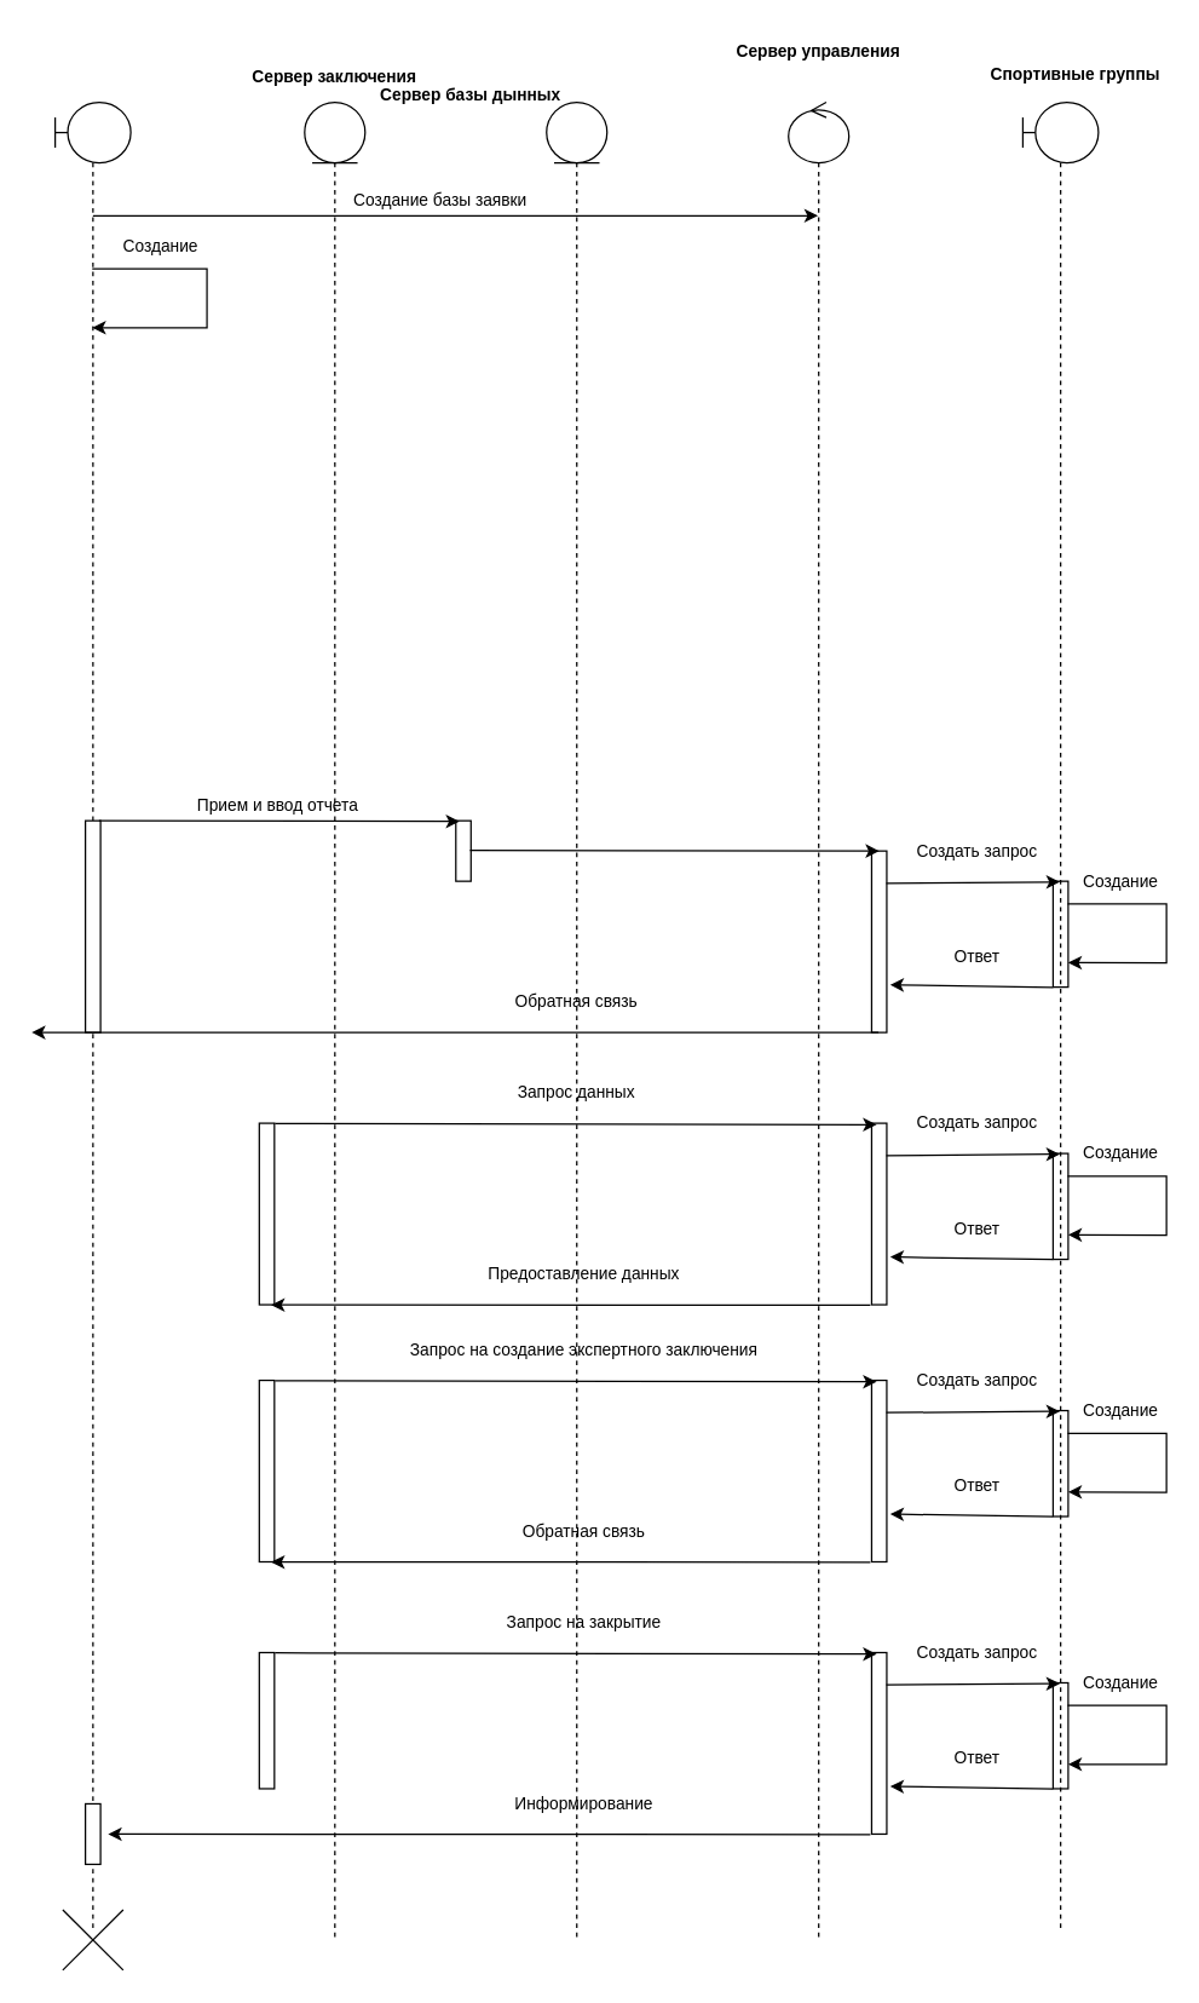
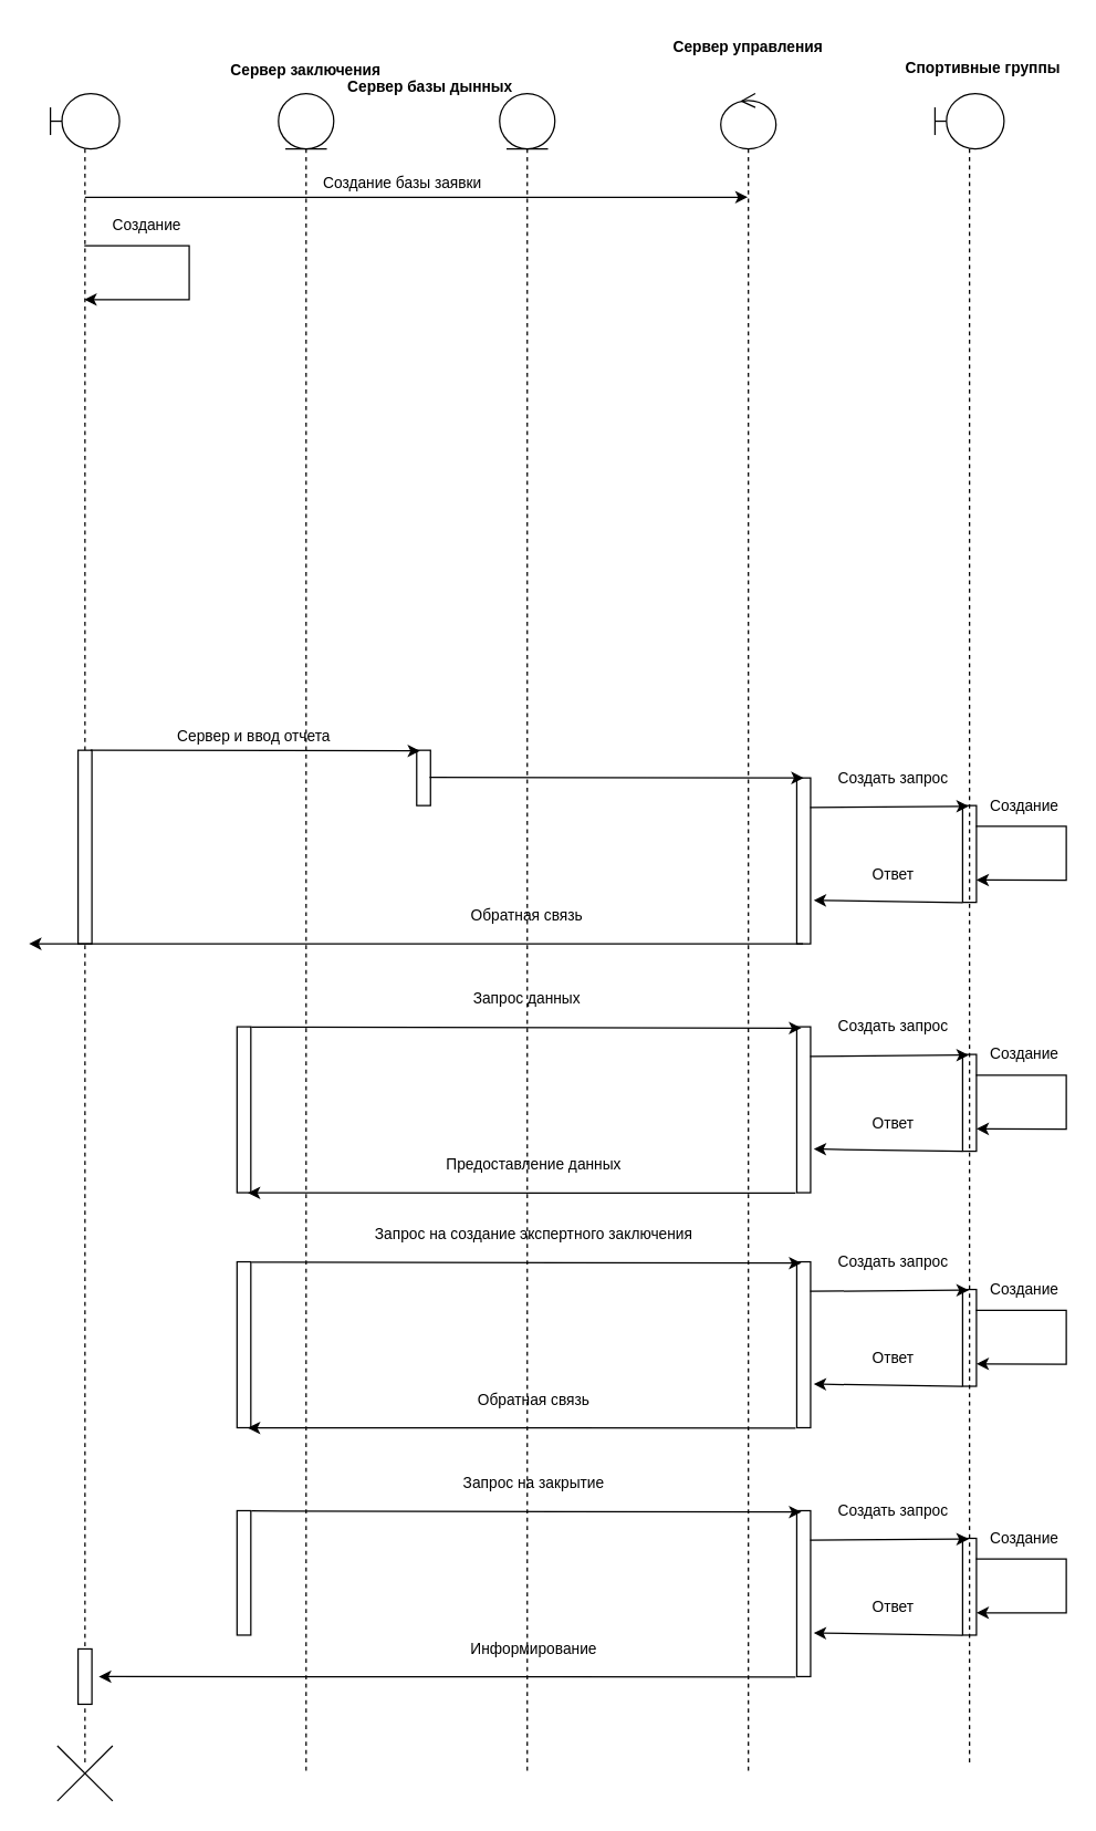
- <mxCell id="22" value="Прием и ввод отчета" style="text;html=1;strokeColor=none;fillColor=none;align=center;verticalAlign=middle;whiteSpace=wrap;rounded=0;fontSize=11;" parent="1" vertex="1"><mxGeometry x="96" y="522" width="175" height="20" as="geometry" /></mxCell>
+ <mxCell id="22" value="Сервер и ввод отчета" style="text;html=1;strokeColor=none;fillColor=none;align=center;verticalAlign=middle;whiteSpace=wrap;rounded=0;fontSize=11;" parent="1" vertex="1"><mxGeometry x="96" y="522" width="175" height="20" as="geometry" /></mxCell>
